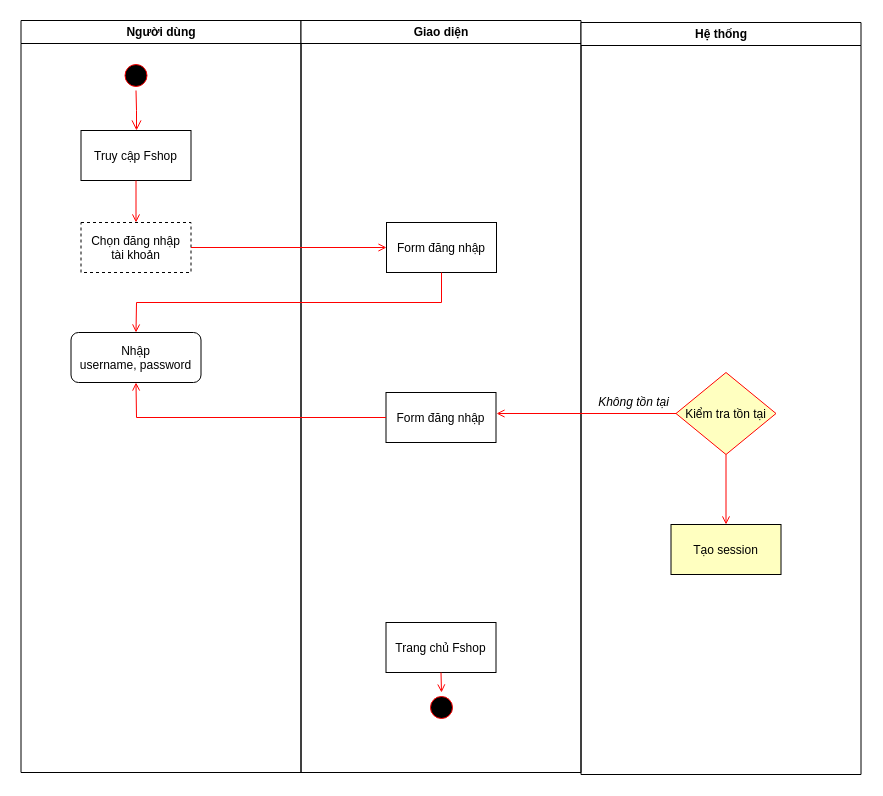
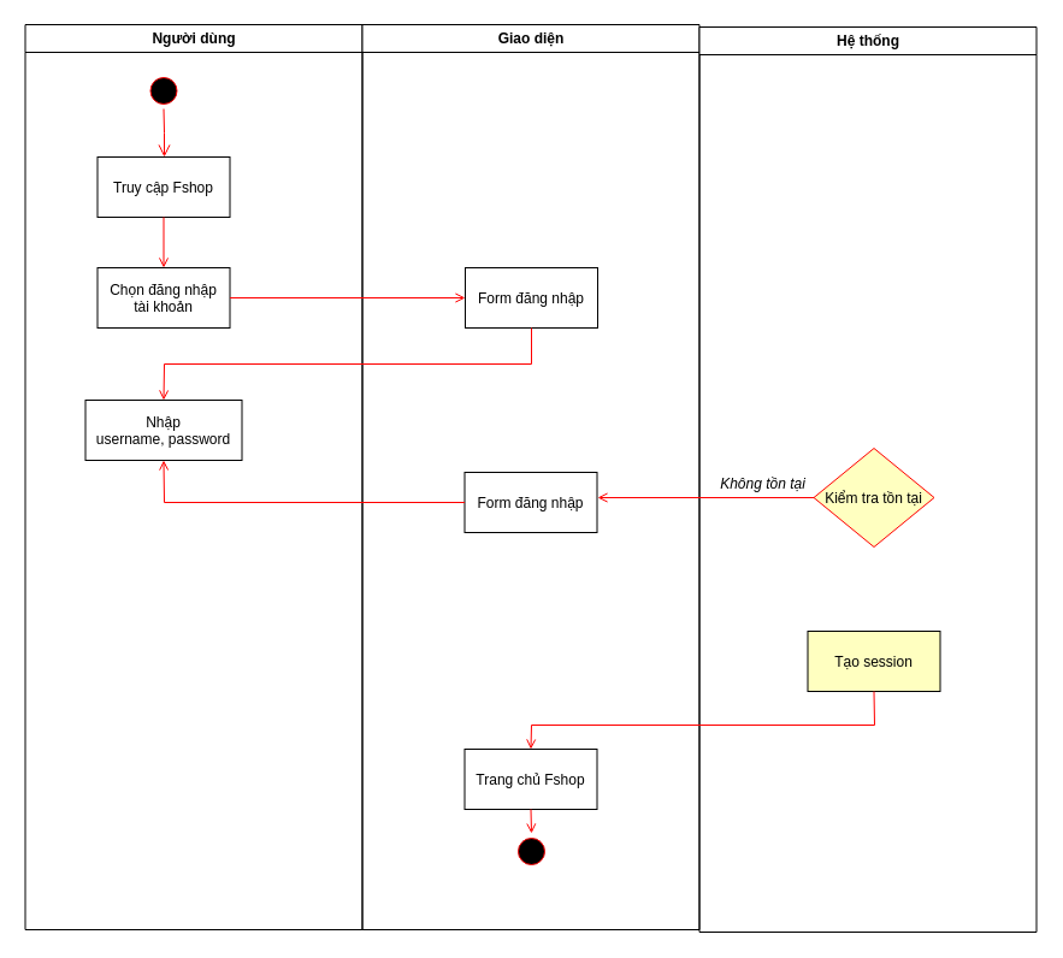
- <mxCell id="6" value="Chọn đăng nhập&#10;tài khoản" style="dashed=1;" vertex="1" parent="2"><mxGeometry x="60" y="202" width="110" height="50" as="geometry" /></mxCell>
+ <mxCell id="6" value="Chọn đăng nhập&#10;tài khoản" style="" vertex="1" parent="2"><mxGeometry x="60" y="202" width="110" height="50" as="geometry" /></mxCell>
- <mxCell id="8" value="Nhập&#10;username, password" style="rounded=1;" vertex="1" parent="2"><mxGeometry x="50" y="312" width="130" height="50" as="geometry" /></mxCell>
+ <mxCell id="8" value="Nhập&#10;username, password" style="" vertex="1" parent="2"><mxGeometry x="50" y="312" width="130" height="50" as="geometry" /></mxCell>
- <mxCell id="18" value="" style="endArrow=open;strokeColor=#FF0000;endFill=1;rounded=0;exitX=0.5;exitY=1;exitDx=0;exitDy=0;entryX=0.5;entryY=0;entryDx=0;entryDy=0;" edge="1" parent="15" source="16" target="17"><mxGeometry relative="1" as="geometry"><mxPoint x="143" y="434" as="sourcePoint" /><mxPoint x="146.5" y="542" as="targetPoint" /></mxGeometry></mxCell>
+ <mxCell id="24" value="" style="endArrow=open;strokeColor=#FF0000;endFill=1;rounded=0;entryX=0.5;entryY=0;entryDx=0;entryDy=0;exitX=0.5;exitY=1;exitDx=0;exitDy=0;" edge="1" parent="1" source="17" target="11"><mxGeometry relative="1" as="geometry"><mxPoint x="736" y="622" as="sourcePoint" /><mxPoint x="440.5" y="522" as="targetPoint" /><Array as="points"><mxPoint x="726" y="602" /><mxPoint x="441" y="602" /></Array></mxGeometry></mxCell>
